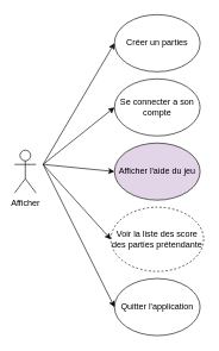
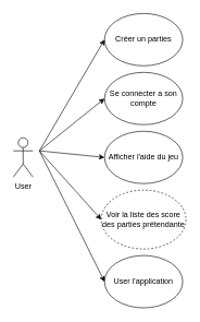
- <mxCell id="5" value="Afficher l'aide du jeu" style="ellipse;whiteSpace=wrap;html=1;fillColor=#e1d5e7;" vertex="1" parent="1"><mxGeometry x="160" y="200" width="120" height="80" as="geometry" /></mxCell>
+ <mxCell id="5" value="Afficher l'aide du jeu" style="ellipse;whiteSpace=wrap;html=1;" vertex="1" parent="1"><mxGeometry x="160" y="200" width="120" height="80" as="geometry" /></mxCell>
- <mxCell id="2" value="Afficher" style="shape=umlActor;verticalLabelPosition=bottom;labelBackgroundColor=#ffffff;verticalAlign=top;html=1;outlineConnect=0;" parent="1" vertex="1"><mxGeometry x="20" y="210" width="30" height="60" as="geometry" /></mxCell>
+ <mxCell id="2" value="User" style="shape=umlActor;verticalLabelPosition=bottom;labelBackgroundColor=#ffffff;verticalAlign=top;html=1;outlineConnect=0;" parent="1" vertex="1"><mxGeometry x="20" y="210" width="30" height="60" as="geometry" /></mxCell>
- <mxCell id="7" value="Quitter l'application" style="ellipse;whiteSpace=wrap;html=1;" vertex="1" parent="1"><mxGeometry x="160" y="390" width="120" height="80" as="geometry" /></mxCell>
+ <mxCell id="7" value="User l'application" style="ellipse;whiteSpace=wrap;html=1;" vertex="1" parent="1"><mxGeometry x="160" y="390" width="120" height="80" as="geometry" /></mxCell>
